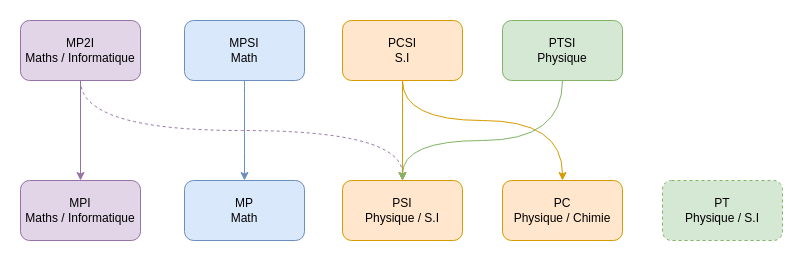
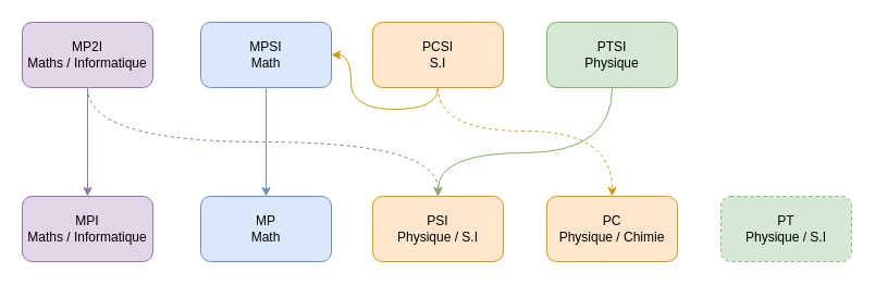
- <mxCell id="8" style="edgeStyle=orthogonalEdgeStyle;curved=1;rounded=0;orthogonalLoop=1;jettySize=auto;html=1;exitX=0.5;exitY=1;exitDx=0;exitDy=0;entryX=0.5;entryY=0;entryDx=0;entryDy=0;fillColor=#ffe6cc;strokeColor=#d79b00;" edge="1" parent="1" source="9" target="15"><mxGeometry relative="1" as="geometry"><Array as="points"><mxPoint x="402" y="120" /><mxPoint x="562" y="120" /></Array></mxGeometry></mxCell>
+ <mxCell id="8" style="edgeStyle=orthogonalEdgeStyle;curved=1;rounded=0;orthogonalLoop=1;jettySize=auto;html=1;exitX=0.5;exitY=1;exitDx=0;exitDy=0;entryX=0.5;entryY=0;entryDx=0;entryDy=0;fillColor=#ffe6cc;strokeColor=#d79b00;dashed=1;" edge="1" parent="1" source="9" target="15"><mxGeometry relative="1" as="geometry"><Array as="points"><mxPoint x="402" y="120" /><mxPoint x="562" y="120" /></Array></mxGeometry></mxCell>
- <mxCell id="7" style="edgeStyle=orthogonalEdgeStyle;curved=1;rounded=0;orthogonalLoop=1;jettySize=auto;html=1;exitX=0.5;exitY=1;exitDx=0;exitDy=0;entryX=0.5;entryY=0;entryDx=0;entryDy=0;fillColor=#ffe6cc;strokeColor=#d79b00;" edge="1" parent="1" source="9" target="14"><mxGeometry relative="1" as="geometry" /></mxCell>
+ <mxCell id="7" style="edgeStyle=orthogonalEdgeStyle;curved=1;rounded=0;orthogonalLoop=1;jettySize=auto;html=1;exitX=0.5;exitY=1;exitDx=0;exitDy=0;fillColor=#ffe6cc;strokeColor=#d79b00;" edge="1" parent="1" source="9" target="6"><mxGeometry relative="1" as="geometry" /></mxCell>
